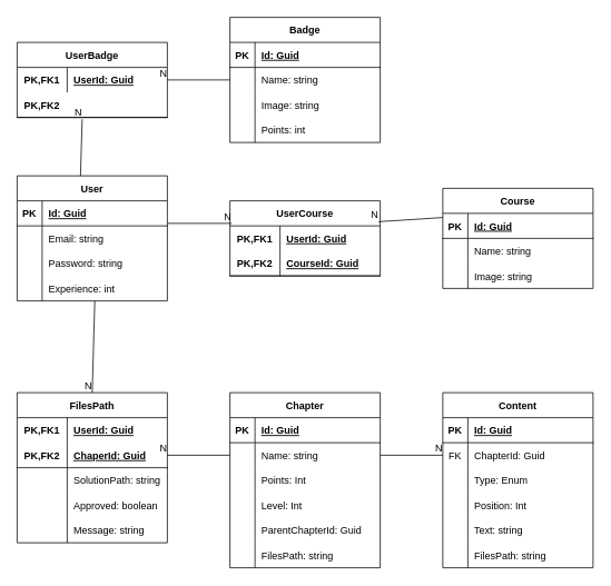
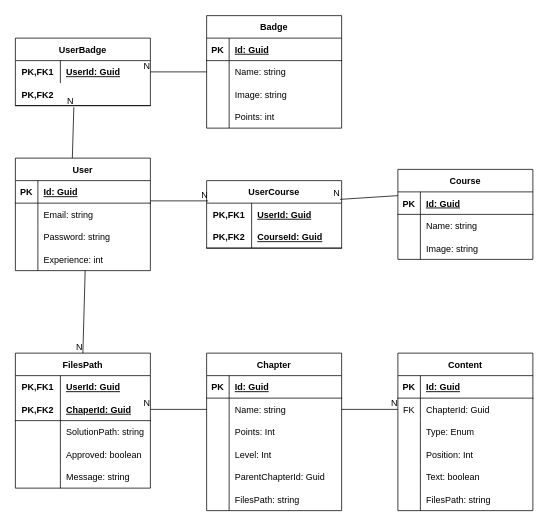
- <mxCell id="101" value="Text: string" style="shape=partialRectangle;connectable=0;fillColor=none;top=0;left=0;bottom=0;right=0;align=left;spacingLeft=6;overflow=hidden;" vertex="1" parent="99"><mxGeometry x="30" width="150" height="30" as="geometry"><mxRectangle width="150" height="30" as="alternateBounds" /></mxGeometry></mxCell>
+ <mxCell id="101" value="Text: boolean" style="shape=partialRectangle;connectable=0;fillColor=none;top=0;left=0;bottom=0;right=0;align=left;spacingLeft=6;overflow=hidden;" vertex="1" parent="99"><mxGeometry x="30" width="150" height="30" as="geometry"><mxRectangle width="150" height="30" as="alternateBounds" /></mxGeometry></mxCell>
